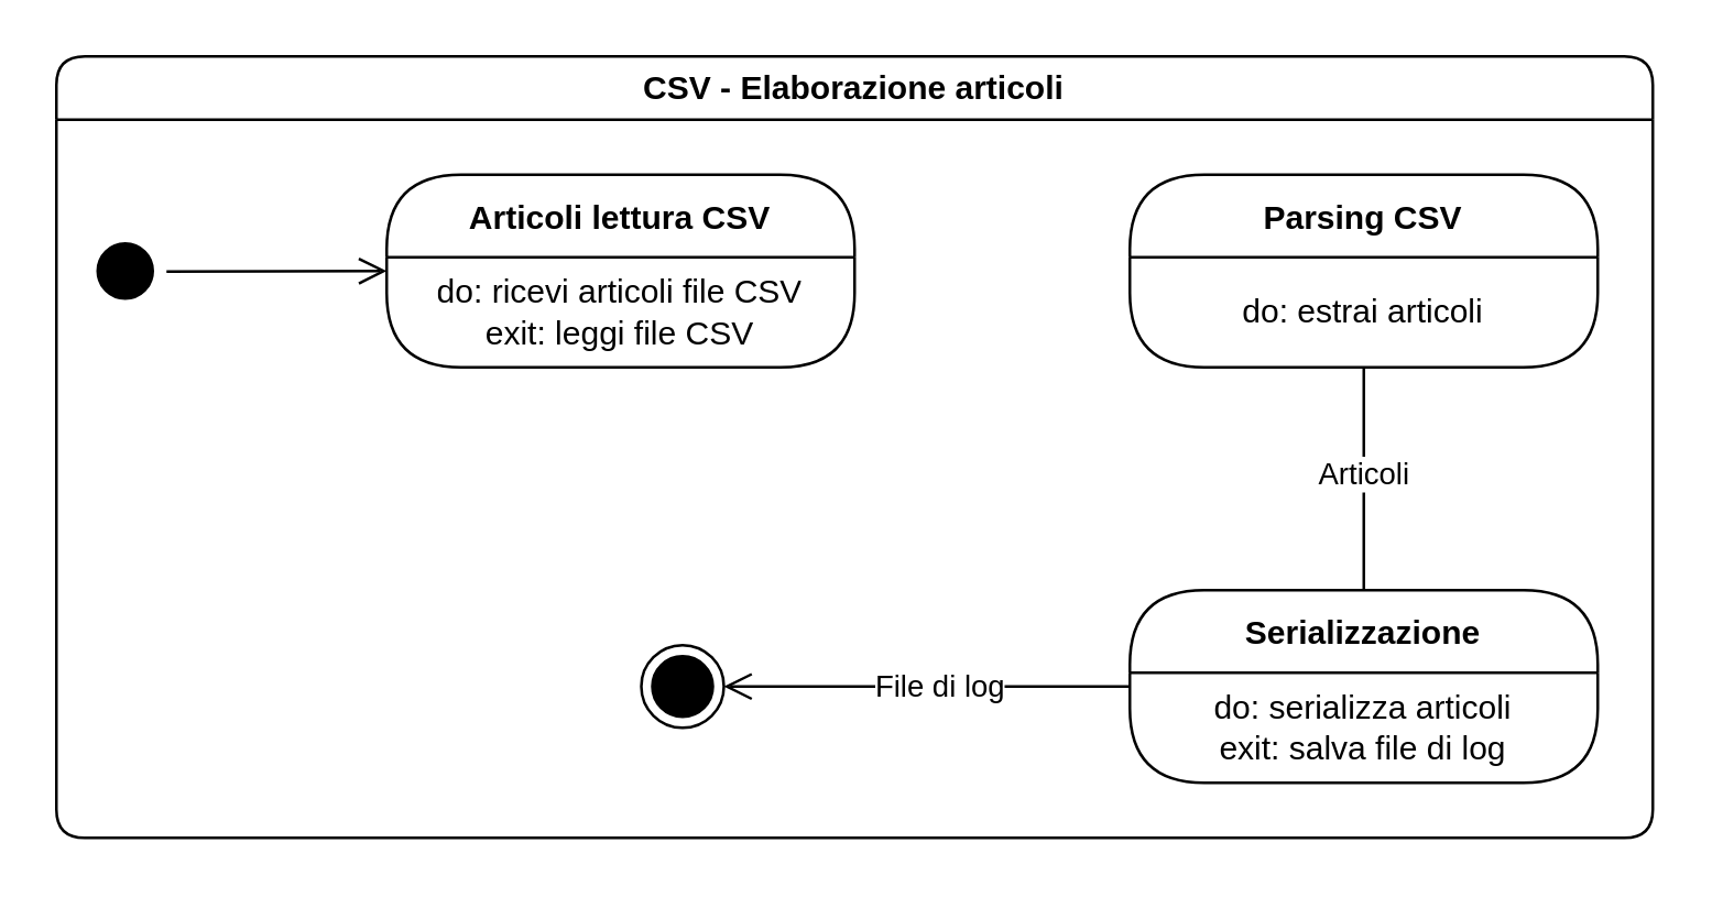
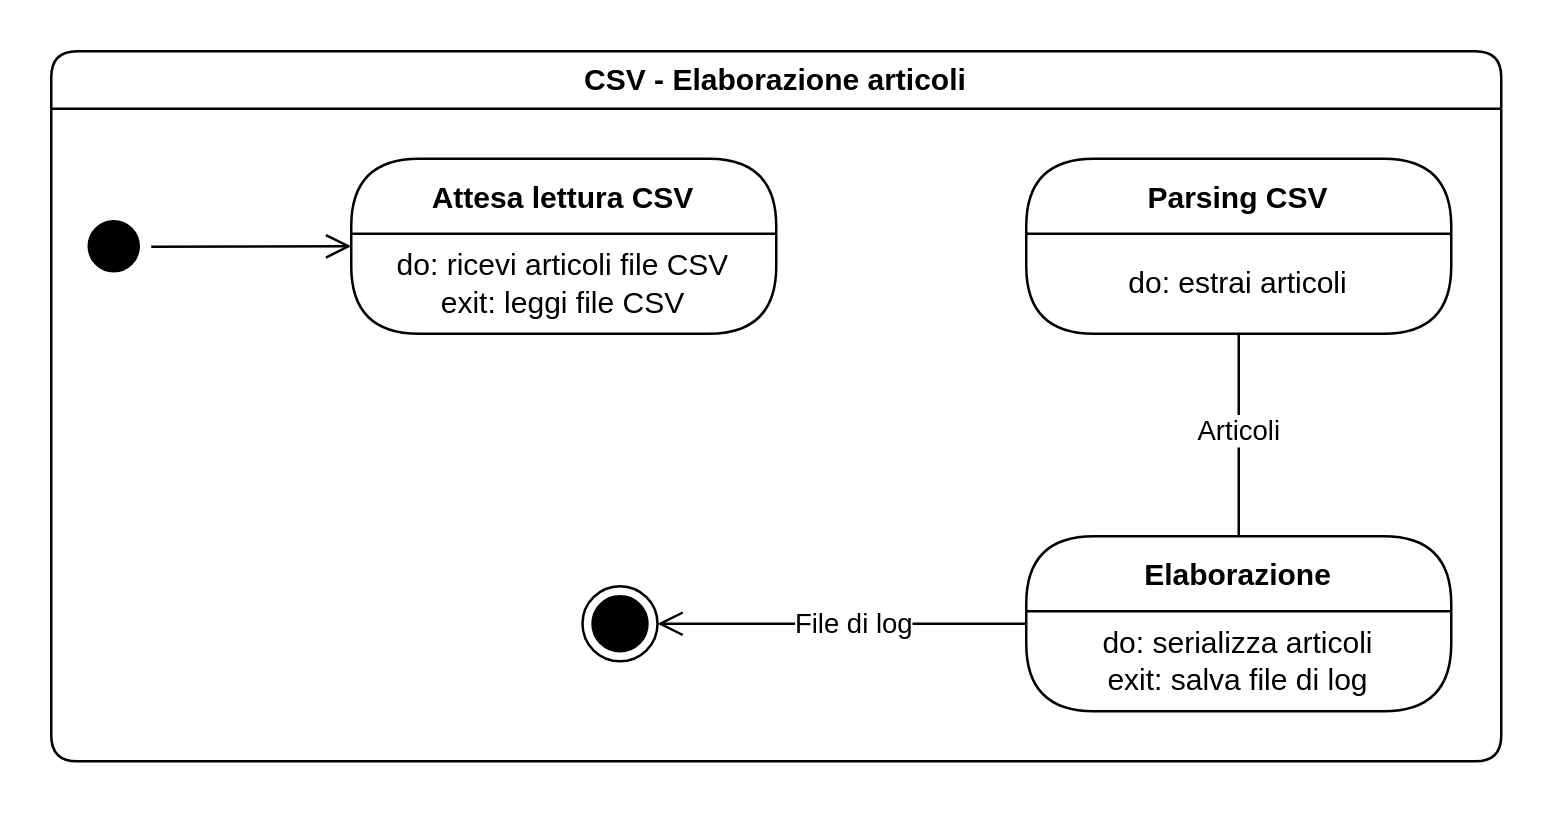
- <mxCell id="5" value="Articoli lettura CSV" style="swimlane;fontStyle=1;align=center;verticalAlign=middle;childLayout=stackLayout;horizontal=1;startSize=30;horizontalStack=0;resizeParent=0;resizeLast=1;container=0;collapsible=0;rounded=1;arcSize=30;swimlaneFillColor=default;dropTarget=0;" parent="2" vertex="1"><mxGeometry x="120" y="43" width="170" height="70" as="geometry" /></mxCell>
+ <mxCell id="5" value="Attesa lettura CSV" style="swimlane;fontStyle=1;align=center;verticalAlign=middle;childLayout=stackLayout;horizontal=1;startSize=30;horizontalStack=0;resizeParent=0;resizeLast=1;container=0;collapsible=0;rounded=1;arcSize=30;swimlaneFillColor=default;dropTarget=0;" parent="2" vertex="1"><mxGeometry x="120" y="43" width="170" height="70" as="geometry" /></mxCell>
- <mxCell id="9" value="Serializzazione" style="swimlane;fontStyle=1;align=center;verticalAlign=middle;childLayout=stackLayout;horizontal=1;startSize=30;horizontalStack=0;resizeParent=0;resizeLast=1;container=0;collapsible=0;rounded=1;arcSize=30;swimlaneFillColor=default;dropTarget=0;" parent="2" vertex="1"><mxGeometry x="390" y="194" width="170" height="70" as="geometry" /></mxCell>
+ <mxCell id="9" value="Elaborazione" style="swimlane;fontStyle=1;align=center;verticalAlign=middle;childLayout=stackLayout;horizontal=1;startSize=30;horizontalStack=0;resizeParent=0;resizeLast=1;container=0;collapsible=0;rounded=1;arcSize=30;swimlaneFillColor=default;dropTarget=0;" parent="2" vertex="1"><mxGeometry x="390" y="194" width="170" height="70" as="geometry" /></mxCell>
